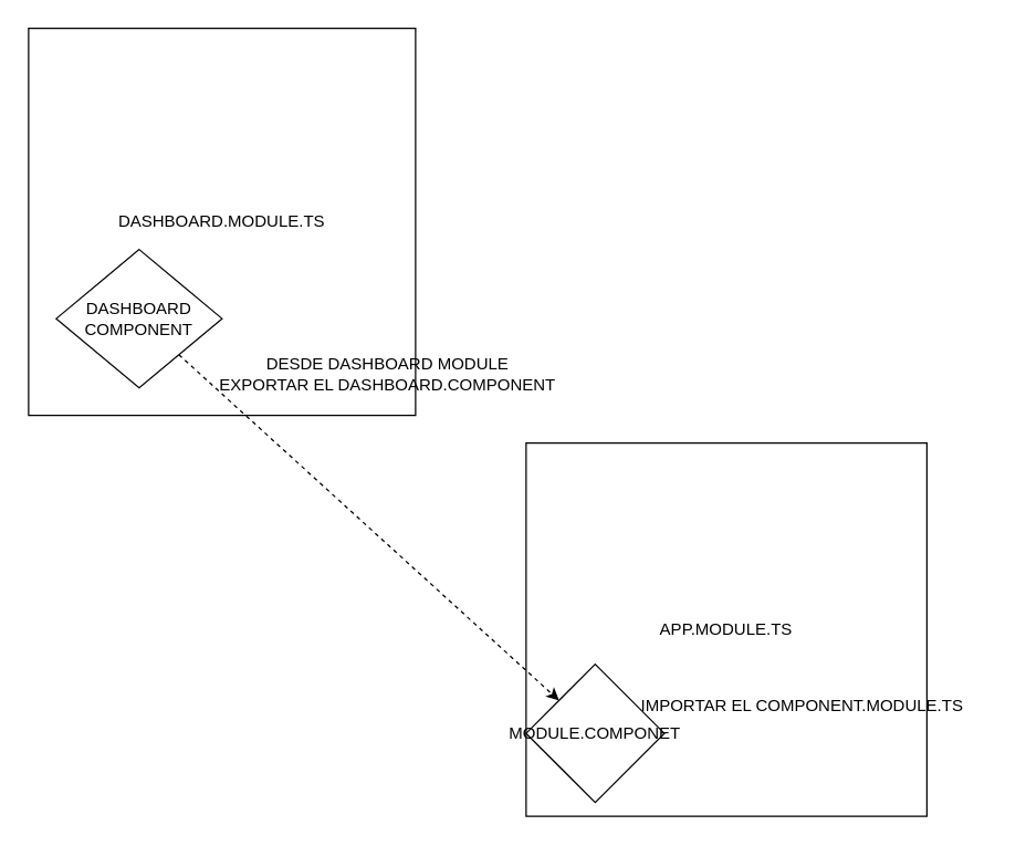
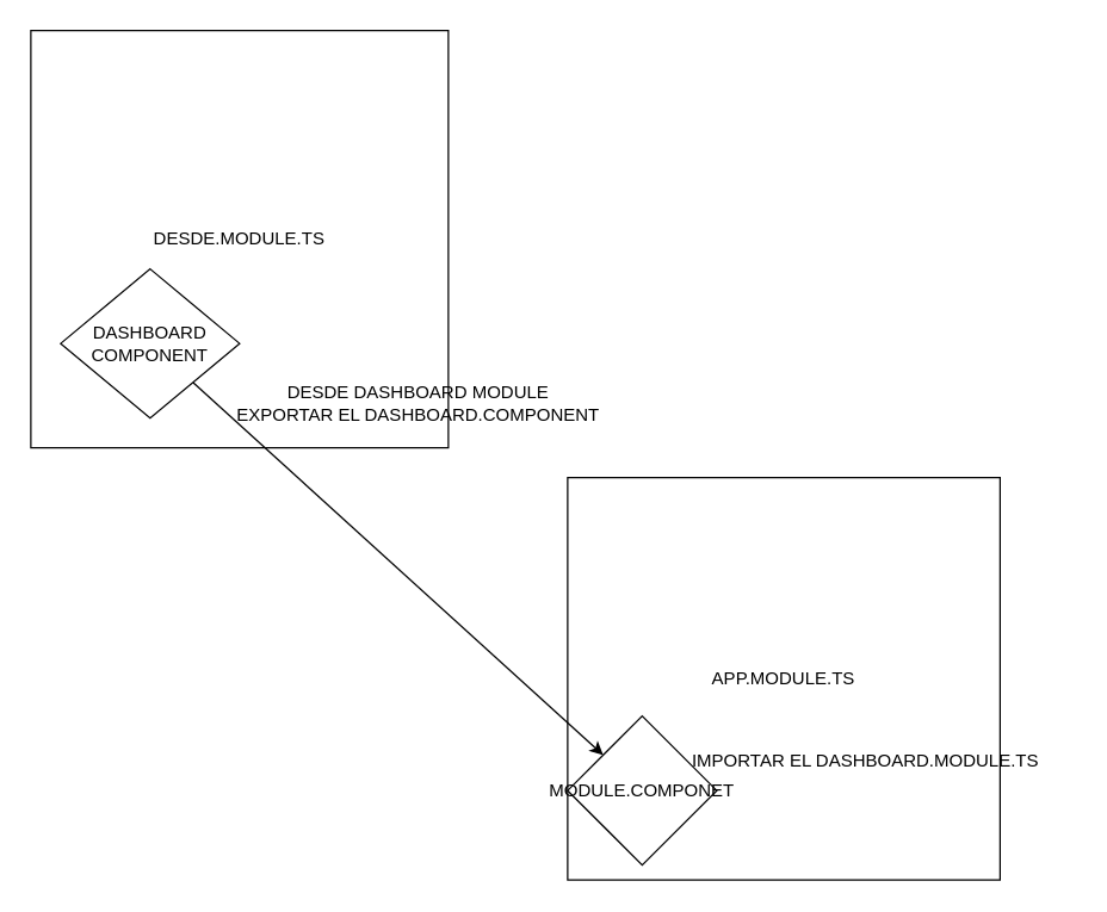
- <mxCell id="4" value="DASHBOARD.MODULE.TS" style="whiteSpace=wrap;html=1;aspect=fixed;" vertex="1" parent="1"><mxGeometry x="20" y="20" width="280" height="280" as="geometry" /></mxCell>
+ <mxCell id="4" value="DESDE.MODULE.TS" style="whiteSpace=wrap;html=1;aspect=fixed;" vertex="1" parent="1"><mxGeometry x="20" y="20" width="280" height="280" as="geometry" /></mxCell>
- <mxCell id="5" style="edgeStyle=none;html=1;dashed=1;" edge="1" parent="1" source="6" target="3"><mxGeometry relative="1" as="geometry" /></mxCell>
+ <mxCell id="5" style="edgeStyle=none;html=1;" edge="1" parent="1" source="6" target="3"><mxGeometry relative="1" as="geometry" /></mxCell>
- <mxCell id="8" value="IMPORTAR EL COMPONENT.MODULE.TS" style="text;html=1;strokeColor=none;fillColor=none;align=center;verticalAlign=middle;whiteSpace=wrap;rounded=0;" vertex="1" parent="1"><mxGeometry x="440" y="480" width="280" height="60" as="geometry" /></mxCell>
+ <mxCell id="8" value="IMPORTAR EL DASHBOARD.MODULE.TS" style="text;html=1;strokeColor=none;fillColor=none;align=center;verticalAlign=middle;whiteSpace=wrap;rounded=0;" vertex="1" parent="1"><mxGeometry x="440" y="480" width="280" height="60" as="geometry" /></mxCell>
